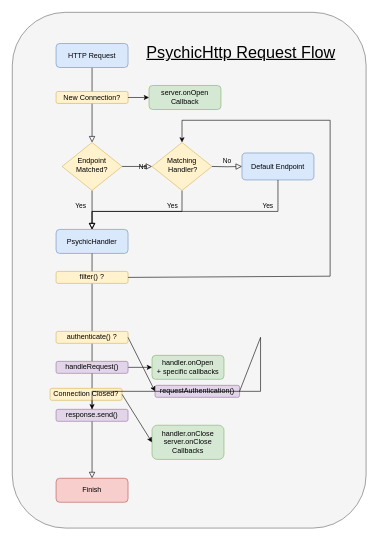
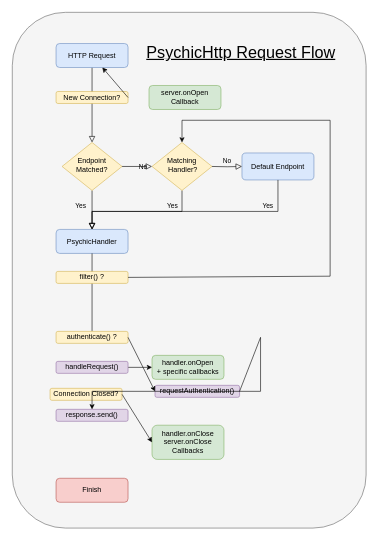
- <mxCell id="17" value="" style="endArrow=classic;html=1;rounded=0;exitX=1;exitY=0.5;exitDx=0;exitDy=0;entryX=0;entryY=0.5;entryDx=0;entryDy=0;" parent="1" source="15" target="16" edge="1"><mxGeometry width="50" height="50" relative="1" as="geometry"><mxPoint x="243" y="342" as="sourcePoint" /><mxPoint x="293" y="292" as="targetPoint" /></mxGeometry></mxCell>
+ <mxCell id="17" value="" style="endArrow=classic;html=1;rounded=0;exitX=1;exitY=0.5;exitDx=0;exitDy=0;" parent="1" source="15" target="5" edge="1"><mxGeometry width="50" height="50" relative="1" as="geometry"><mxPoint x="243" y="342" as="sourcePoint" /><mxPoint x="293" y="292" as="targetPoint" /></mxGeometry></mxCell>
- <mxCell id="3" value="" style="rounded=0;html=1;jettySize=auto;orthogonalLoop=1;fontSize=11;endArrow=block;endFill=0;endSize=8;strokeWidth=1;shadow=0;labelBackgroundColor=none;edgeStyle=orthogonalEdgeStyle;entryX=0.5;entryY=0;entryDx=0;entryDy=0;exitX=0.5;exitY=1;exitDx=0;exitDy=0;startArrow=none;" parent="1" source="26" target="21" edge="1"><mxGeometry relative="1" as="geometry"><mxPoint x="163" y="262" as="sourcePoint" /><mxPoint x="163" y="372" as="targetPoint" /></mxGeometry></mxCell>
